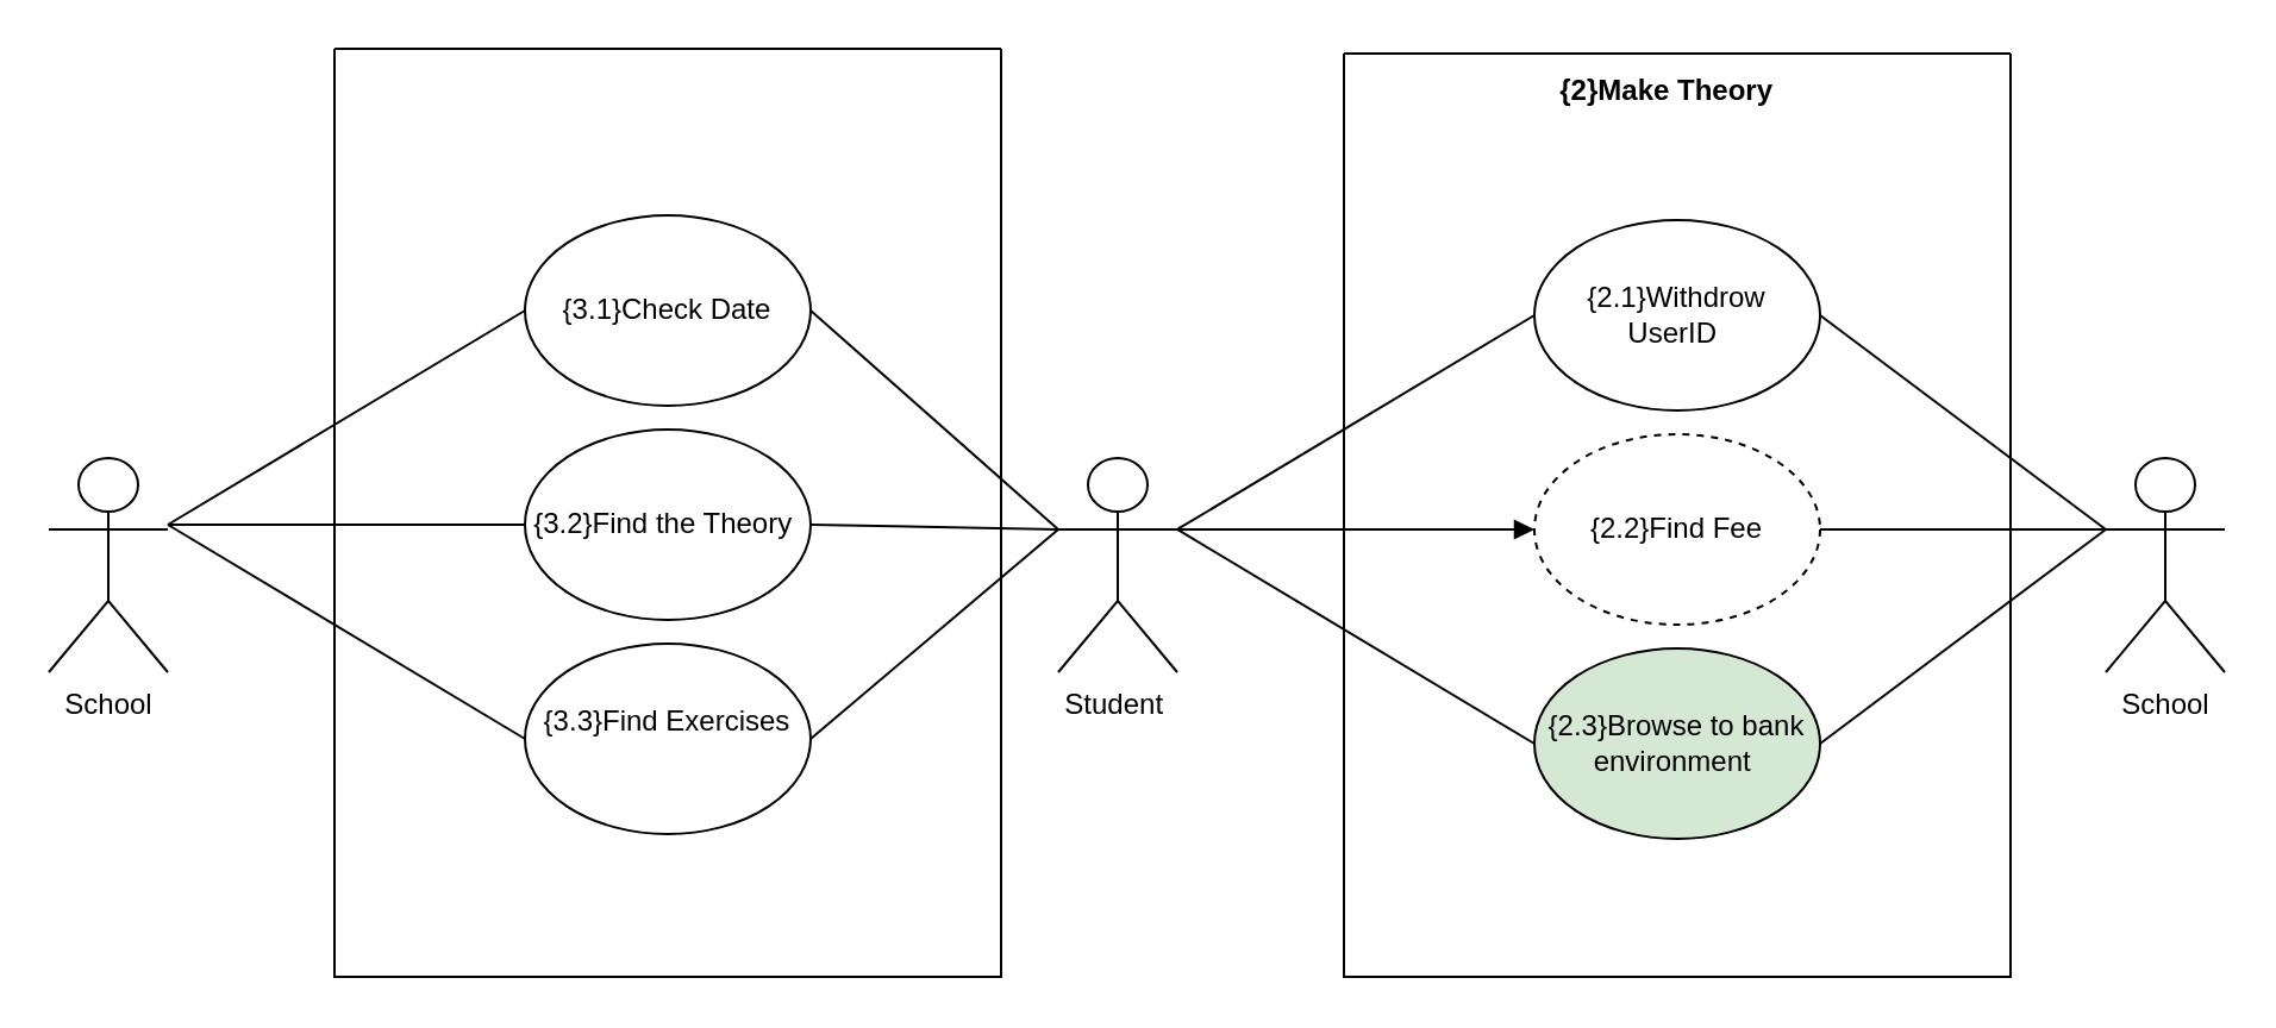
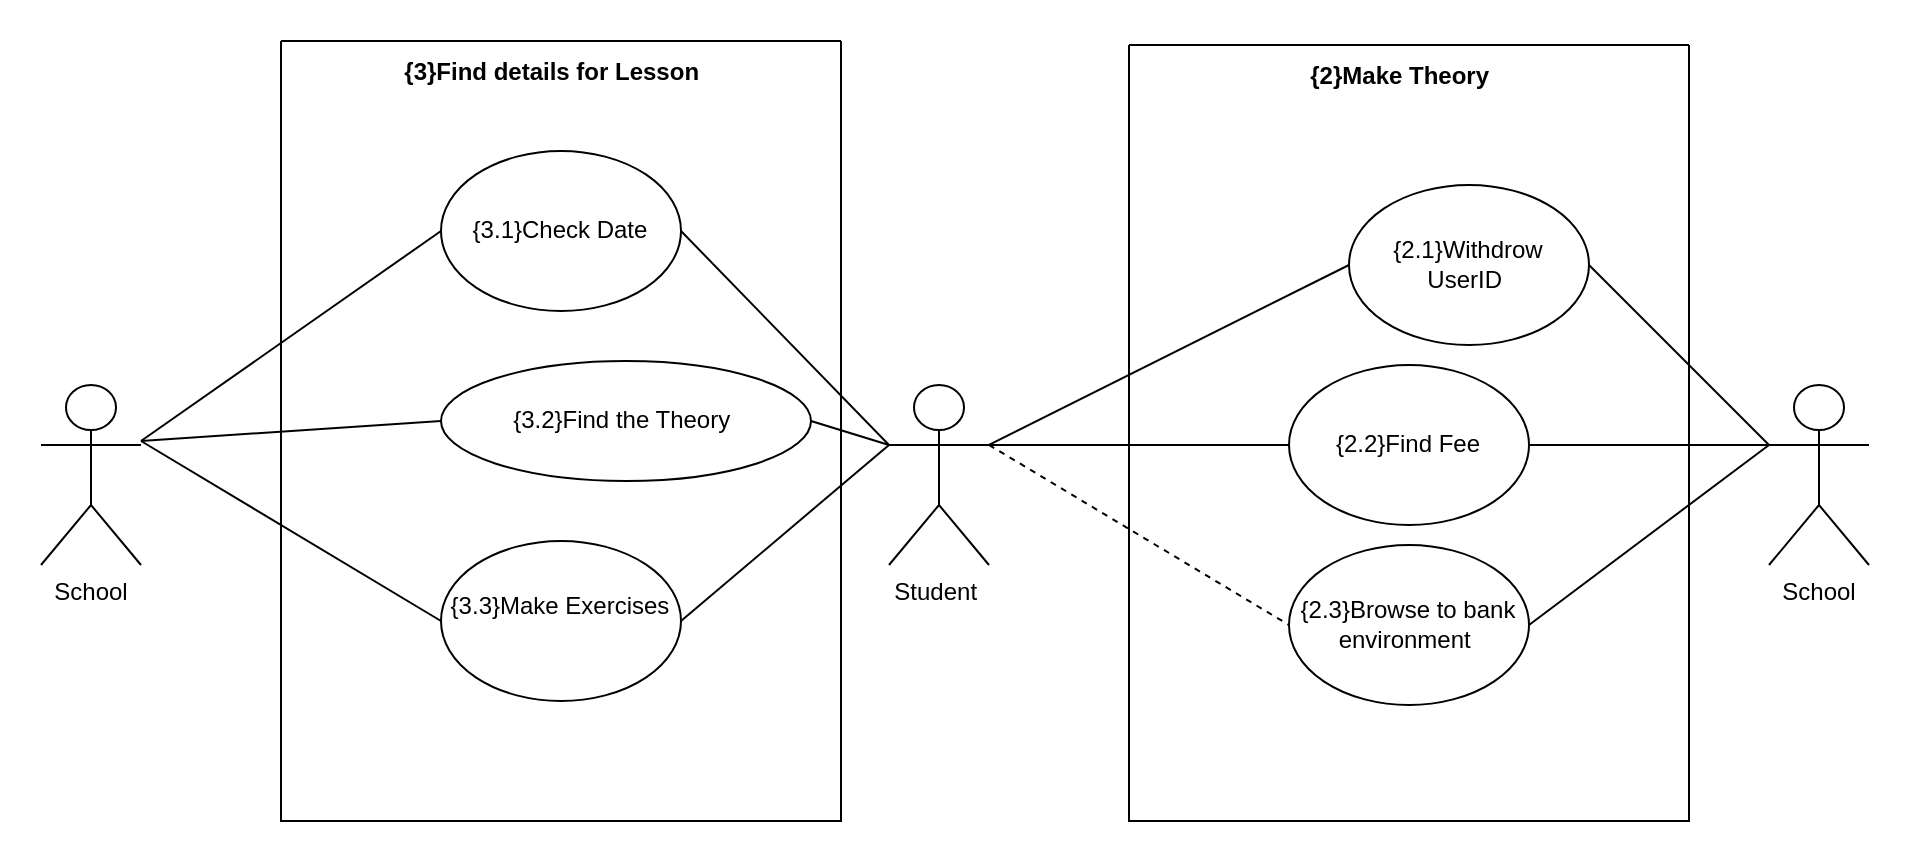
+ <mxCell id="3" value="{3}Find details for Lesson&amp;nbsp;" style="text;html=1;align=center;verticalAlign=middle;resizable=0;points=[];autosize=1;strokeColor=none;fillColor=none;fontStyle=1" vertex="1" parent="2"><mxGeometry x="52" y="1" width="170" height="30" as="geometry" /></mxCell>
- <mxCell id="4" value="{3.1}Check Date" style="ellipse;whiteSpace=wrap;html=1;" vertex="1" parent="2"><mxGeometry x="80" y="70" width="120" height="80" as="geometry" /></mxCell>
+ <mxCell id="4" value="{3.1}Check Date" style="ellipse;whiteSpace=wrap;html=1;" vertex="1" parent="2"><mxGeometry x="80" y="55" width="120" height="80" as="geometry" /></mxCell>
- <mxCell id="12" value="{2.1}Withdrow UserID&amp;nbsp;" style="ellipse;whiteSpace=wrap;html=1;" vertex="1" parent="10"><mxGeometry x="80" y="70" width="120" height="80" as="geometry" /></mxCell>
+ <mxCell id="12" value="{2.1}Withdrow UserID&amp;nbsp;" style="ellipse;whiteSpace=wrap;html=1;" vertex="1" parent="10"><mxGeometry x="110" y="70" width="120" height="80" as="geometry" /></mxCell>
- <mxCell id="5" value="{3.2}Find the Theory&amp;nbsp;" style="ellipse;whiteSpace=wrap;html=1;" vertex="1" parent="2"><mxGeometry x="80" y="160" width="120" height="80" as="geometry" /></mxCell>
+ <mxCell id="5" value="{3.2}Find the Theory&amp;nbsp;" style="ellipse;whiteSpace=wrap;html=1;" vertex="1" parent="2"><mxGeometry x="80" y="160" width="185" height="60" as="geometry" /></mxCell>
- <mxCell id="19" value="" style="endArrow=block;html=1;rounded=0;exitX=1;exitY=0.333;exitDx=0;exitDy=0;exitPerimeter=0;entryX=0;entryY=0.5;entryDx=0;entryDy=0;" edge="1" parent="1" source="15" target="13"><mxGeometry width="50" height="50" relative="1" as="geometry"><mxPoint x="714" y="382" as="sourcePoint" /><mxPoint x="764" y="332" as="targetPoint" /></mxGeometry></mxCell>
+ <mxCell id="19" value="" style="endArrow=none;html=1;rounded=0;exitX=1;exitY=0.333;exitDx=0;exitDy=0;exitPerimeter=0;entryX=0;entryY=0.5;entryDx=0;entryDy=0;" edge="1" parent="1" source="15" target="13"><mxGeometry width="50" height="50" relative="1" as="geometry"><mxPoint x="714" y="382" as="sourcePoint" /><mxPoint x="764" y="332" as="targetPoint" /></mxGeometry></mxCell>
- <mxCell id="13" value="{2.2}Find Fee" style="ellipse;whiteSpace=wrap;html=1;dashed=1;" vertex="1" parent="10"><mxGeometry x="80" y="160" width="120" height="80" as="geometry" /></mxCell>
+ <mxCell id="13" value="{2.2}Find Fee" style="ellipse;whiteSpace=wrap;html=1;" vertex="1" parent="10"><mxGeometry x="80" y="160" width="120" height="80" as="geometry" /></mxCell>
- <mxCell id="18" value="" style="endArrow=none;html=1;rounded=0;exitX=1;exitY=0.333;exitDx=0;exitDy=0;exitPerimeter=0;entryX=0;entryY=0.5;entryDx=0;entryDy=0;" edge="1" parent="1" source="15" target="14"><mxGeometry width="50" height="50" relative="1" as="geometry"><mxPoint x="714" y="382" as="sourcePoint" /><mxPoint x="764" y="332" as="targetPoint" /></mxGeometry></mxCell>
+ <mxCell id="18" value="" style="endArrow=none;html=1;rounded=0;exitX=1;exitY=0.333;exitDx=0;exitDy=0;exitPerimeter=0;entryX=0;entryY=0.5;entryDx=0;entryDy=0;dashed=1;" edge="1" parent="1" source="15" target="14"><mxGeometry width="50" height="50" relative="1" as="geometry"><mxPoint x="714" y="382" as="sourcePoint" /><mxPoint x="764" y="332" as="targetPoint" /></mxGeometry></mxCell>
- <mxCell id="6" value="{3.3}Find Exercises&lt;br&gt;&amp;nbsp;" style="ellipse;whiteSpace=wrap;html=1;" vertex="1" parent="2"><mxGeometry x="80" y="250" width="120" height="80" as="geometry" /></mxCell>
+ <mxCell id="6" value="{3.3}Make Exercises&lt;br&gt;&amp;nbsp;" style="ellipse;whiteSpace=wrap;html=1;" vertex="1" parent="2"><mxGeometry x="80" y="250" width="120" height="80" as="geometry" /></mxCell>
- <mxCell id="14" value="{2.3}Browse to bank environment&amp;nbsp;" style="ellipse;whiteSpace=wrap;html=1;fillColor=#d5e8d4;" vertex="1" parent="10"><mxGeometry x="80" y="250" width="120" height="80" as="geometry" /></mxCell>
+ <mxCell id="14" value="{2.3}Browse to bank environment&amp;nbsp;" style="ellipse;whiteSpace=wrap;html=1;" vertex="1" parent="10"><mxGeometry x="80" y="250" width="120" height="80" as="geometry" /></mxCell>
